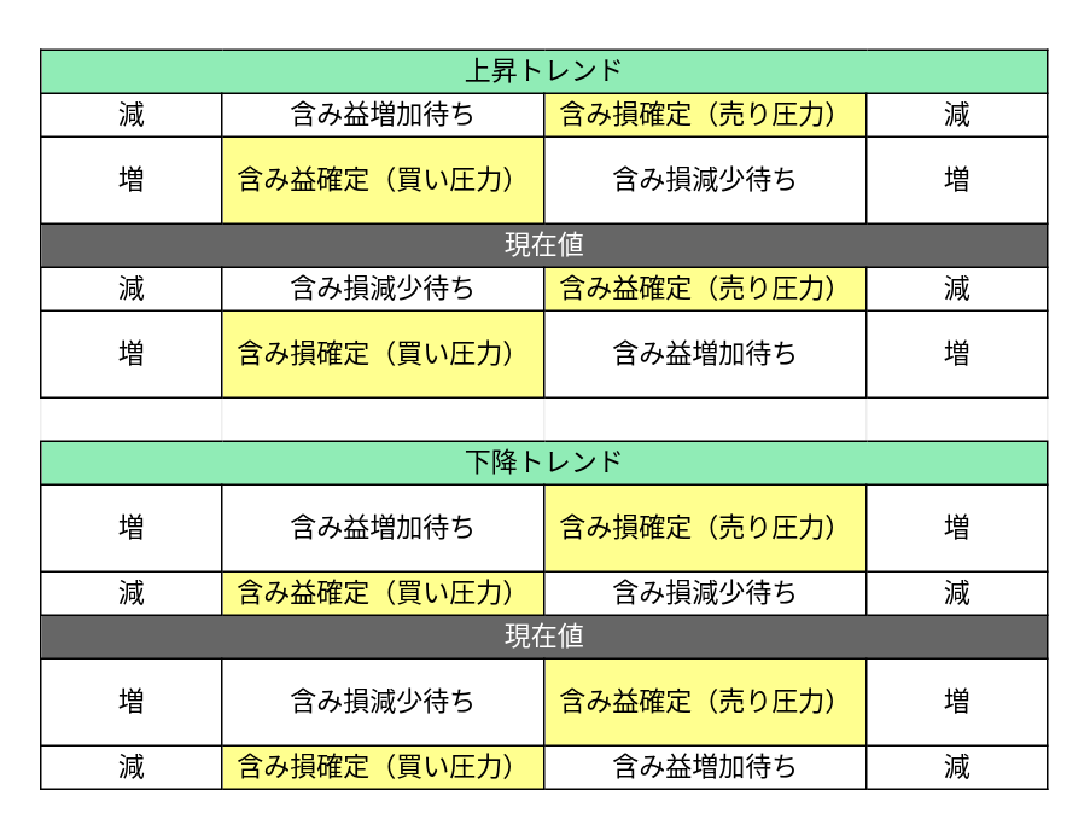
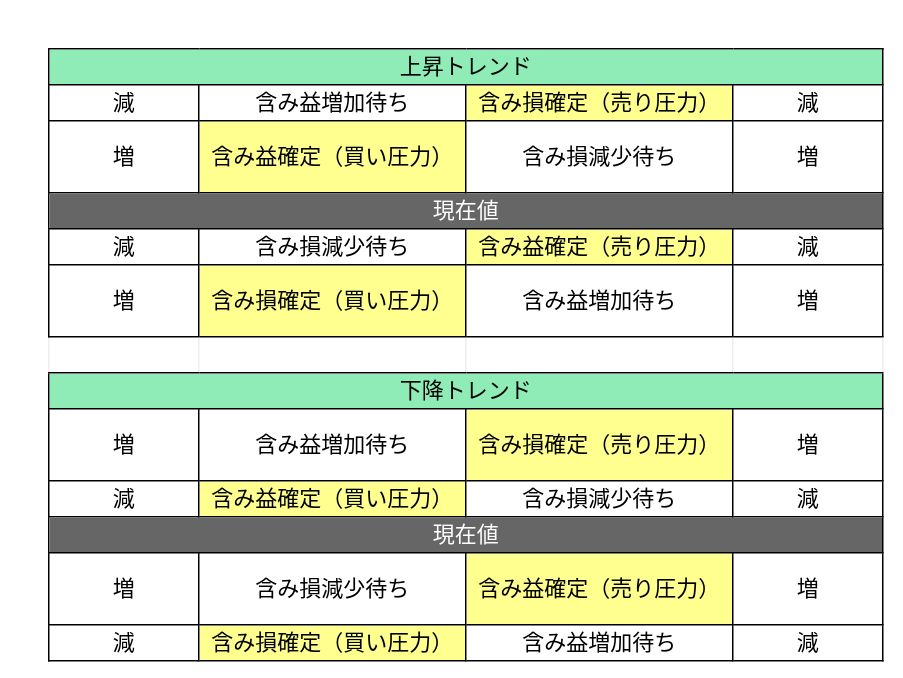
- <mxCell id="2" value="&lt;table xmlns=&quot;http://www.w3.org/1999/xhtml&quot; cellspacing=&quot;0&quot; cellpadding=&quot;0&quot; dir=&quot;ltr&quot; border=&quot;1&quot; style=&quot;table-layout:fixed;font-size:10pt;font-family:Arial;width:0px;border-collapse:collapse;border:none&quot; data-sheets-root=&quot;1&quot; data-sheets-baot=&quot;1&quot;&gt;&lt;colgroup&gt;&lt;col width=&quot;100&quot;&gt;&lt;col width=&quot;178&quot;&gt;&lt;col width=&quot;178&quot;&gt;&lt;col width=&quot;100&quot;&gt;&lt;/colgroup&gt;&lt;tbody&gt;&lt;tr style=&quot;height:24px;&quot;&gt;&lt;td style=&quot;border-top:1px solid #000000;border-right:1px solid #000000;border-bottom:1px solid #000000;border-left:1px solid #000000;overflow:hidden;padding:2px 3px 2px 3px;vertical-align:middle;background-color:#90ecb6;font-size:11pt;text-align:center;&quot; rowspan=&quot;1&quot; colspan=&quot;4&quot;&gt;上昇トレンド&lt;/td&gt;&lt;/tr&gt;&lt;tr style=&quot;height:24px;&quot;&gt;&lt;td style=&quot;border-right:1px solid #000000;border-bottom:1px solid #000000;border-left:1px solid #000000;overflow:hidden;padding:2px 3px 2px 3px;vertical-align:middle;font-size:11pt;text-align:center;&quot;&gt;減&lt;/td&gt;&lt;td style=&quot;border-right:1px solid #000000;border-bottom:1px solid #000000;overflow:hidden;padding:2px 3px 2px 3px;vertical-align:middle;font-size:11pt;text-align:center;&quot;&gt;含み益増加待ち&lt;/td&gt;&lt;td style=&quot;border-right:1px solid #000000;border-bottom:1px solid #000000;overflow:hidden;padding:2px 3px 2px 3px;vertical-align:middle;background-color:#ffff8f;font-size:11pt;text-align:center;&quot;&gt;含み損確定（売り圧力）&lt;/td&gt;&lt;td style=&quot;border-right:1px solid #000000;border-bottom:1px solid #000000;overflow:hidden;padding:2px 3px 2px 3px;vertical-align:middle;font-size:11pt;text-align:center;&quot;&gt;減&lt;/td&gt;&lt;/tr&gt;&lt;tr style=&quot;height:48px;&quot;&gt;&lt;td style=&quot;border-right:1px solid #000000;border-bottom:1px solid #000000;border-left:1px solid #000000;overflow:hidden;padding:2px 3px 2px 3px;vertical-align:middle;font-size:11pt;text-align:center;&quot;&gt;増&lt;/td&gt;&lt;td style=&quot;border-right:1px solid #000000;border-bottom:1px solid #000000;overflow:hidden;padding:2px 3px 2px 3px;vertical-align:middle;background-color:#ffff8f;font-size:11pt;text-align:center;&quot;&gt;含み益確定（買い圧力）&lt;/td&gt;&lt;td style=&quot;border-right:1px solid #000000;border-bottom:1px solid #000000;overflow:hidden;padding:2px 3px 2px 3px;vertical-align:middle;font-size:11pt;text-align:center;&quot;&gt;含み損減少待ち&lt;/td&gt;&lt;td style=&quot;border-right:1px solid #000000;border-bottom:1px solid #000000;overflow:hidden;padding:2px 3px 2px 3px;vertical-align:middle;font-size:11pt;text-align:center;&quot;&gt;増&lt;/td&gt;&lt;/tr&gt;&lt;tr style=&quot;height:24px;&quot;&gt;&lt;td style=&quot;border-right:1px solid #000000;border-bottom:1px solid #000000;border-left:1px solid #000000;overflow:hidden;padding:2px 3px 2px 3px;vertical-align:middle;background-color:#666666;font-size:11pt;color:#ffffff;text-align:center;&quot; rowspan=&quot;1&quot; colspan=&quot;4&quot;&gt;現在値&lt;/td&gt;&lt;/tr&gt;&lt;tr style=&quot;height:24px;&quot;&gt;&lt;td style=&quot;border-right:1px solid #000000;border-bottom:1px solid #000000;border-left:1px solid #000000;overflow:hidden;padding:2px 3px 2px 3px;vertical-align:middle;font-size:11pt;text-align:center;&quot;&gt;減&lt;/td&gt;&lt;td style=&quot;border-right:1px solid #000000;border-bottom:1px solid #000000;overflow:hidden;padding:2px 3px 2px 3px;vertical-align:middle;font-size:11pt;text-align:center;&quot;&gt;含み損減少待ち&lt;/td&gt;&lt;td style=&quot;border-right:1px solid #000000;border-bottom:1px solid #000000;overflow:hidden;padding:2px 3px 2px 3px;vertical-align:middle;background-color:#ffff8f;font-size:11pt;text-align:center;&quot;&gt;含み益確定（売り圧力）&lt;/td&gt;&lt;td style=&quot;border-right:1px solid #000000;border-bottom:1px solid #000000;overflow:hidden;padding:2px 3px 2px 3px;vertical-align:middle;font-size:11pt;text-align:center;&quot;&gt;減&lt;/td&gt;&lt;/tr&gt;&lt;tr style=&quot;height:48px;&quot;&gt;&lt;td style=&quot;border-right:1px solid #000000;border-bottom:1px solid #000000;border-left:1px solid #000000;overflow:hidden;padding:2px 3px 2px 3px;vertical-align:middle;font-size:11pt;text-align:center;&quot;&gt;増&lt;/td&gt;&lt;td style=&quot;border-right:1px solid #000000;border-bottom:1px solid #000000;overflow:hidden;padding:2px 3px 2px 3px;vertical-align:middle;background-color:#ffff8f;font-size:11pt;text-align:center;&quot;&gt;含み損確定（買い圧力）&lt;/td&gt;&lt;td style=&quot;border-right:1px solid #000000;border-bottom:1px solid #000000;overflow:hidden;padding:2px 3px 2px 3px;vertical-align:middle;font-size:11pt;text-align:center;&quot;&gt;含み益増加待ち&lt;/td&gt;&lt;td style=&quot;border-right:1px solid #000000;border-bottom:1px solid #000000;overflow:hidden;padding:2px 3px 2px 3px;vertical-align:middle;font-size:11pt;text-align:center;&quot;&gt;増&lt;/td&gt;&lt;/tr&gt;&lt;tr style=&quot;height:24px;&quot;&gt;&lt;td style=&quot;border-bottom:1px solid #000000;overflow:hidden;padding:2px 3px 2px 3px;vertical-align:middle;&quot;&gt;&lt;/td&gt;&lt;td style=&quot;border-bottom:1px solid #000000;overflow:hidden;padding:2px 3px 2px 3px;vertical-align:middle;&quot;&gt;&lt;/td&gt;&lt;td style=&quot;border-bottom:1px solid #000000;overflow:hidden;padding:2px 3px 2px 3px;vertical-align:middle;&quot;&gt;&lt;/td&gt;&lt;td style=&quot;border-bottom:1px solid #000000;overflow:hidden;padding:2px 3px 2px 3px;vertical-align:middle;&quot;&gt;&lt;/td&gt;&lt;/tr&gt;&lt;tr style=&quot;height:24px;&quot;&gt;&lt;td style=&quot;border-right:1px solid #000000;border-bottom:1px solid #000000;border-left:1px solid #000000;overflow:hidden;padding:2px 3px 2px 3px;vertical-align:middle;background-color:#90ecb6;font-size:11pt;text-align:center;&quot; rowspan=&quot;1&quot; colspan=&quot;4&quot;&gt;下降トレンド&lt;/td&gt;&lt;/tr&gt;&lt;tr style=&quot;height:48px;&quot;&gt;&lt;td style=&quot;border-right:1px solid #000000;border-bottom:1px solid #000000;border-left:1px solid #000000;overflow:hidden;padding:2px 3px 2px 3px;vertical-align:middle;font-size:11pt;text-align:center;&quot;&gt;増&lt;/td&gt;&lt;td style=&quot;border-right:1px solid #000000;border-bottom:1px solid #000000;overflow:hidden;padding:2px 3px 2px 3px;vertical-align:middle;font-size:11pt;text-align:center;&quot;&gt;含み益増加待ち&lt;/td&gt;&lt;td style=&quot;border-right:1px solid #000000;border-bottom:1px solid #000000;overflow:hidden;padding:2px 3px 2px 3px;vertical-align:middle;background-color:#ffff8f;font-size:11pt;text-align:center;&quot;&gt;含み損確定（売り圧力）&lt;/td&gt;&lt;td style=&quot;border-right:1px solid #000000;border-bottom:1px solid #000000;overflow:hidden;padding:2px 3px 2px 3px;vertical-align:middle;font-size:11pt;text-align:center;&quot;&gt;増&lt;/td&gt;&lt;/tr&gt;&lt;tr style=&quot;height:24px;&quot;&gt;&lt;td style=&quot;border-right:1px solid #000000;border-bottom:1px solid #000000;border-left:1px solid #000000;overflow:hidden;padding:2px 3px 2px 3px;vertical-align:middle;font-size:11pt;text-align:center;&quot;&gt;減&lt;/td&gt;&lt;td style=&quot;border-right:1px solid #000000;border-bottom:1px solid #000000;overflow:hidden;padding:2px 3px 2px 3px;vertical-align:middle;background-color:#ffff8f;font-size:11pt;text-align:center;&quot;&gt;含み益確定（買い圧力）&lt;/td&gt;&lt;td style=&quot;border-right:1px solid #000000;border-bottom:1px solid #000000;overflow:hidden;padding:2px 3px 2px 3px;vertical-align:middle;font-size:11pt;text-align:center;&quot;&gt;含み損減少待ち&lt;/td&gt;&lt;td style=&quot;border-right:1px solid #000000;border-bottom:1px solid #000000;overflow:hidden;padding:2px 3px 2px 3px;vertical-align:middle;font-size:11pt;text-align:center;&quot;&gt;減&lt;/td&gt;&lt;/tr&gt;&lt;tr style=&quot;height:24px;&quot;&gt;&lt;td style=&quot;border-right:1px solid #000000;border-bottom:1px solid #000000;border-left:1px solid #000000;overflow:hidden;padding:2px 3px 2px 3px;vertical-align:middle;background-color:#666666;font-size:11pt;color:#ffffff;text-align:center;&quot; rowspan=&quot;1&quot; colspan=&quot;4&quot;&gt;現在値&lt;/td&gt;&lt;/tr&gt;&lt;tr style=&quot;height:48px;&quot;&gt;&lt;td style=&quot;border-right:1px solid #000000;border-bottom:1px solid #000000;border-left:1px solid #000000;overflow:hidden;padding:2px 3px 2px 3px;vertical-align:middle;font-size:11pt;text-align:center;&quot;&gt;増&lt;/td&gt;&lt;td style=&quot;border-right:1px solid #000000;border-bottom:1px solid #000000;overflow:hidden;padding:2px 3px 2px 3px;vertical-align:middle;font-size:11pt;text-align:center;&quot;&gt;含み損減少待ち&lt;/td&gt;&lt;td style=&quot;border-right:1px solid #000000;border-bottom:1px solid #000000;overflow:hidden;padding:2px 3px 2px 3px;vertical-align:middle;background-color:#ffff8f;font-size:11pt;text-align:center;&quot;&gt;含み益確定（売り圧力）&lt;/td&gt;&lt;td style=&quot;border-right:1px solid #000000;border-bottom:1px solid #000000;overflow:hidden;padding:2px 3px 2px 3px;vertical-align:middle;font-size:11pt;text-align:center;&quot;&gt;増&lt;/td&gt;&lt;/tr&gt;&lt;tr style=&quot;height:24px;&quot;&gt;&lt;td style=&quot;border-right:1px solid #000000;border-bottom:1px solid #000000;border-left:1px solid #000000;overflow:hidden;padding:2px 3px 2px 3px;vertical-align:middle;font-size:11pt;text-align:center;&quot;&gt;減&lt;/td&gt;&lt;td style=&quot;border-right:1px solid #000000;border-bottom:1px solid #000000;overflow:hidden;padding:2px 3px 2px 3px;vertical-align:middle;background-color:#ffff8f;font-size:11pt;text-align:center;&quot;&gt;含み損確定（買い圧力）&lt;/td&gt;&lt;td style=&quot;border-right:1px solid #000000;border-bottom:1px solid #000000;overflow:hidden;padding:2px 3px 2px 3px;vertical-align:middle;font-size:11pt;text-align:center;&quot;&gt;含み益増加待ち&lt;/td&gt;&lt;td style=&quot;border-right:1px solid #000000;border-bottom:1px solid #000000;overflow:hidden;padding:2px 3px 2px 3px;vertical-align:middle;font-size:11pt;text-align:center;&quot;&gt;減&lt;/td&gt;&lt;/tr&gt;&lt;/tbody&gt;&lt;/table&gt;" style="text;whiteSpace=wrap;html=1;" parent="1" vertex="1"><mxGeometry x="20" y="20" width="560" height="410" as="geometry" /></mxCell>
+ <mxCell id="2" value="&lt;table xmlns=&quot;http://www.w3.org/1999/xhtml&quot; cellspacing=&quot;0&quot; cellpadding=&quot;0&quot; dir=&quot;ltr&quot; border=&quot;1&quot; style=&quot;table-layout:fixed;font-size:10pt;font-family:Arial;width:0px;border-collapse:collapse;border:none&quot; data-sheets-root=&quot;1&quot; data-sheets-baot=&quot;1&quot;&gt;&lt;colgroup&gt;&lt;col width=&quot;100&quot;&gt;&lt;col width=&quot;178&quot;&gt;&lt;col width=&quot;178&quot;&gt;&lt;col width=&quot;100&quot;&gt;&lt;/colgroup&gt;&lt;tbody&gt;&lt;tr style=&quot;height:24px;&quot;&gt;&lt;td style=&quot;border-top:1px solid #000000;border-right:1px solid #000000;border-bottom:1px solid #000000;border-left:1px solid #000000;overflow:hidden;padding:2px 3px 2px 3px;vertical-align:middle;background-color:#90ecb6;font-size:11pt;text-align:center;&quot; rowspan=&quot;1&quot; colspan=&quot;4&quot;&gt;上昇トレンド&lt;/td&gt;&lt;/tr&gt;&lt;tr style=&quot;height:24px;&quot;&gt;&lt;td style=&quot;border-right:1px solid #000000;border-bottom:1px solid #000000;border-left:1px solid #000000;overflow:hidden;padding:2px 3px 2px 3px;vertical-align:middle;font-size:11pt;text-align:center;&quot;&gt;減&lt;/td&gt;&lt;td style=&quot;border-right:1px solid #000000;border-bottom:1px solid #000000;overflow:hidden;padding:2px 3px 2px 3px;vertical-align:middle;font-size:11pt;text-align:center;&quot;&gt;含み益増加待ち&lt;/td&gt;&lt;td style=&quot;border-right:1px solid #000000;border-bottom:1px solid #000000;overflow:hidden;padding:2px 3px 2px 3px;vertical-align:middle;background-color:#ffff8f;font-size:11pt;text-align:center;&quot;&gt;含み損確定（売り圧力）&lt;/td&gt;&lt;td style=&quot;border-right:1px solid #000000;border-bottom:1px solid #000000;overflow:hidden;padding:2px 3px 2px 3px;vertical-align:middle;font-size:11pt;text-align:center;&quot;&gt;減&lt;/td&gt;&lt;/tr&gt;&lt;tr style=&quot;height:48px;&quot;&gt;&lt;td style=&quot;border-right:1px solid #000000;border-bottom:1px solid #000000;border-left:1px solid #000000;overflow:hidden;padding:2px 3px 2px 3px;vertical-align:middle;font-size:11pt;text-align:center;&quot;&gt;増&lt;/td&gt;&lt;td style=&quot;border-right:1px solid #000000;border-bottom:1px solid #000000;overflow:hidden;padding:2px 3px 2px 3px;vertical-align:middle;background-color:#ffff8f;font-size:11pt;text-align:center;&quot;&gt;含み益確定（買い圧力）&lt;/td&gt;&lt;td style=&quot;border-right:1px solid #000000;border-bottom:1px solid #000000;overflow:hidden;padding:2px 3px 2px 3px;vertical-align:middle;font-size:11pt;text-align:center;&quot;&gt;含み損減少待ち&lt;/td&gt;&lt;td style=&quot;border-right:1px solid #000000;border-bottom:1px solid #000000;overflow:hidden;padding:2px 3px 2px 3px;vertical-align:middle;font-size:11pt;text-align:center;&quot;&gt;増&lt;/td&gt;&lt;/tr&gt;&lt;tr style=&quot;height:24px;&quot;&gt;&lt;td style=&quot;border-right:1px solid #000000;border-bottom:1px solid #000000;border-left:1px solid #000000;overflow:hidden;padding:2px 3px 2px 3px;vertical-align:middle;background-color:#666666;font-size:11pt;color:#ffffff;text-align:center;&quot; rowspan=&quot;1&quot; colspan=&quot;4&quot;&gt;現在値&lt;/td&gt;&lt;/tr&gt;&lt;tr style=&quot;height:24px;&quot;&gt;&lt;td style=&quot;border-right:1px solid #000000;border-bottom:1px solid #000000;border-left:1px solid #000000;overflow:hidden;padding:2px 3px 2px 3px;vertical-align:middle;font-size:11pt;text-align:center;&quot;&gt;減&lt;/td&gt;&lt;td style=&quot;border-right:1px solid #000000;border-bottom:1px solid #000000;overflow:hidden;padding:2px 3px 2px 3px;vertical-align:middle;font-size:11pt;text-align:center;&quot;&gt;含み損減少待ち&lt;/td&gt;&lt;td style=&quot;border-right:1px solid #000000;border-bottom:1px solid #000000;overflow:hidden;padding:2px 3px 2px 3px;vertical-align:middle;background-color:#ffff8f;font-size:11pt;text-align:center;&quot;&gt;含み益確定（売り圧力）&lt;/td&gt;&lt;td style=&quot;border-right:1px solid #000000;border-bottom:1px solid #000000;overflow:hidden;padding:2px 3px 2px 3px;vertical-align:middle;font-size:11pt;text-align:center;&quot;&gt;減&lt;/td&gt;&lt;/tr&gt;&lt;tr style=&quot;height:48px;&quot;&gt;&lt;td style=&quot;border-right:1px solid #000000;border-bottom:1px solid #000000;border-left:1px solid #000000;overflow:hidden;padding:2px 3px 2px 3px;vertical-align:middle;font-size:11pt;text-align:center;&quot;&gt;増&lt;/td&gt;&lt;td style=&quot;border-right:1px solid #000000;border-bottom:1px solid #000000;overflow:hidden;padding:2px 3px 2px 3px;vertical-align:middle;background-color:#ffff8f;font-size:11pt;text-align:center;&quot;&gt;含み損確定（買い圧力）&lt;/td&gt;&lt;td style=&quot;border-right:1px solid #000000;border-bottom:1px solid #000000;overflow:hidden;padding:2px 3px 2px 3px;vertical-align:middle;font-size:11pt;text-align:center;&quot;&gt;含み益増加待ち&lt;/td&gt;&lt;td style=&quot;border-right:1px solid #000000;border-bottom:1px solid #000000;overflow:hidden;padding:2px 3px 2px 3px;vertical-align:middle;font-size:11pt;text-align:center;&quot;&gt;増&lt;/td&gt;&lt;/tr&gt;&lt;tr style=&quot;height:24px;&quot;&gt;&lt;td style=&quot;border-bottom:1px solid #000000;overflow:hidden;padding:2px 3px 2px 3px;vertical-align:middle;&quot;&gt;&lt;/td&gt;&lt;td style=&quot;border-bottom:1px solid #000000;overflow:hidden;padding:2px 3px 2px 3px;vertical-align:middle;&quot;&gt;&lt;/td&gt;&lt;td style=&quot;border-bottom:1px solid #000000;overflow:hidden;padding:2px 3px 2px 3px;vertical-align:middle;&quot;&gt;&lt;/td&gt;&lt;td style=&quot;border-bottom:1px solid #000000;overflow:hidden;padding:2px 3px 2px 3px;vertical-align:middle;&quot;&gt;&lt;/td&gt;&lt;/tr&gt;&lt;tr style=&quot;height:24px;&quot;&gt;&lt;td style=&quot;border-right:1px solid #000000;border-bottom:1px solid #000000;border-left:1px solid #000000;overflow:hidden;padding:2px 3px 2px 3px;vertical-align:middle;background-color:#90ecb6;font-size:11pt;text-align:center;&quot; rowspan=&quot;1&quot; colspan=&quot;4&quot;&gt;下降トレンド&lt;/td&gt;&lt;/tr&gt;&lt;tr style=&quot;height:48px;&quot;&gt;&lt;td style=&quot;border-right:1px solid #000000;border-bottom:1px solid #000000;border-left:1px solid #000000;overflow:hidden;padding:2px 3px 2px 3px;vertical-align:middle;font-size:11pt;text-align:center;&quot;&gt;増&lt;/td&gt;&lt;td style=&quot;border-right:1px solid #000000;border-bottom:1px solid #000000;overflow:hidden;padding:2px 3px 2px 3px;vertical-align:middle;font-size:11pt;text-align:center;&quot;&gt;含み益増加待ち&lt;/td&gt;&lt;td style=&quot;border-right:1px solid #000000;border-bottom:1px solid #000000;overflow:hidden;padding:2px 3px 2px 3px;vertical-align:middle;background-color:#ffff8f;font-size:11pt;text-align:center;&quot;&gt;含み損確定（売り圧力）&lt;/td&gt;&lt;td style=&quot;border-right:1px solid #000000;border-bottom:1px solid #000000;overflow:hidden;padding:2px 3px 2px 3px;vertical-align:middle;font-size:11pt;text-align:center;&quot;&gt;増&lt;/td&gt;&lt;/tr&gt;&lt;tr style=&quot;height:24px;&quot;&gt;&lt;td style=&quot;border-right:1px solid #000000;border-bottom:1px solid #000000;border-left:1px solid #000000;overflow:hidden;padding:2px 3px 2px 3px;vertical-align:middle;font-size:11pt;text-align:center;&quot;&gt;減&lt;/td&gt;&lt;td style=&quot;border-right:1px solid #000000;border-bottom:1px solid #000000;overflow:hidden;padding:2px 3px 2px 3px;vertical-align:middle;background-color:#ffff8f;font-size:11pt;text-align:center;&quot;&gt;含み益確定（買い圧力）&lt;/td&gt;&lt;td style=&quot;border-right:1px solid #000000;border-bottom:1px solid #000000;overflow:hidden;padding:2px 3px 2px 3px;vertical-align:middle;font-size:11pt;text-align:center;&quot;&gt;含み損減少待ち&lt;/td&gt;&lt;td style=&quot;border-right:1px solid #000000;border-bottom:1px solid #000000;overflow:hidden;padding:2px 3px 2px 3px;vertical-align:middle;font-size:11pt;text-align:center;&quot;&gt;減&lt;/td&gt;&lt;/tr&gt;&lt;tr style=&quot;height:24px;&quot;&gt;&lt;td style=&quot;border-right:1px solid #000000;border-bottom:1px solid #000000;border-left:1px solid #000000;overflow:hidden;padding:2px 3px 2px 3px;vertical-align:middle;background-color:#666666;font-size:11pt;color:#ffffff;text-align:center;&quot; rowspan=&quot;1&quot; colspan=&quot;4&quot;&gt;現在値&lt;/td&gt;&lt;/tr&gt;&lt;tr style=&quot;height:48px;&quot;&gt;&lt;td style=&quot;border-right:1px solid #000000;border-bottom:1px solid #000000;border-left:1px solid #000000;overflow:hidden;padding:2px 3px 2px 3px;vertical-align:middle;font-size:11pt;text-align:center;&quot;&gt;増&lt;/td&gt;&lt;td style=&quot;border-right:1px solid #000000;border-bottom:1px solid #000000;overflow:hidden;padding:2px 3px 2px 3px;vertical-align:middle;font-size:11pt;text-align:center;&quot;&gt;含み損減少待ち&lt;/td&gt;&lt;td style=&quot;border-right:1px solid #000000;border-bottom:1px solid #000000;overflow:hidden;padding:2px 3px 2px 3px;vertical-align:middle;background-color:#ffff8f;font-size:11pt;text-align:center;&quot;&gt;含み益確定（売り圧力）&lt;/td&gt;&lt;td style=&quot;border-right:1px solid #000000;border-bottom:1px solid #000000;overflow:hidden;padding:2px 3px 2px 3px;vertical-align:middle;font-size:11pt;text-align:center;&quot;&gt;増&lt;/td&gt;&lt;/tr&gt;&lt;tr style=&quot;height:24px;&quot;&gt;&lt;td style=&quot;border-right:1px solid #000000;border-bottom:1px solid #000000;border-left:1px solid #000000;overflow:hidden;padding:2px 3px 2px 3px;vertical-align:middle;font-size:11pt;text-align:center;&quot;&gt;減&lt;/td&gt;&lt;td style=&quot;border-right:1px solid #000000;border-bottom:1px solid #000000;overflow:hidden;padding:2px 3px 2px 3px;vertical-align:middle;background-color:#ffff8f;font-size:11pt;text-align:center;&quot;&gt;含み損確定（買い圧力）&lt;/td&gt;&lt;td style=&quot;border-right:1px solid #000000;border-bottom:1px solid #000000;overflow:hidden;padding:2px 3px 2px 3px;vertical-align:middle;font-size:11pt;text-align:center;&quot;&gt;含み益増加待ち&lt;/td&gt;&lt;td style=&quot;border-right:1px solid #000000;border-bottom:1px solid #000000;overflow:hidden;padding:2px 3px 2px 3px;vertical-align:middle;font-size:11pt;text-align:center;&quot;&gt;減&lt;/td&gt;&lt;/tr&gt;&lt;/tbody&gt;&lt;/table&gt;" style="text;whiteSpace=wrap;html=1;" parent="1" vertex="1"><mxGeometry x="30" y="25" width="560" height="410" as="geometry" /></mxCell>
